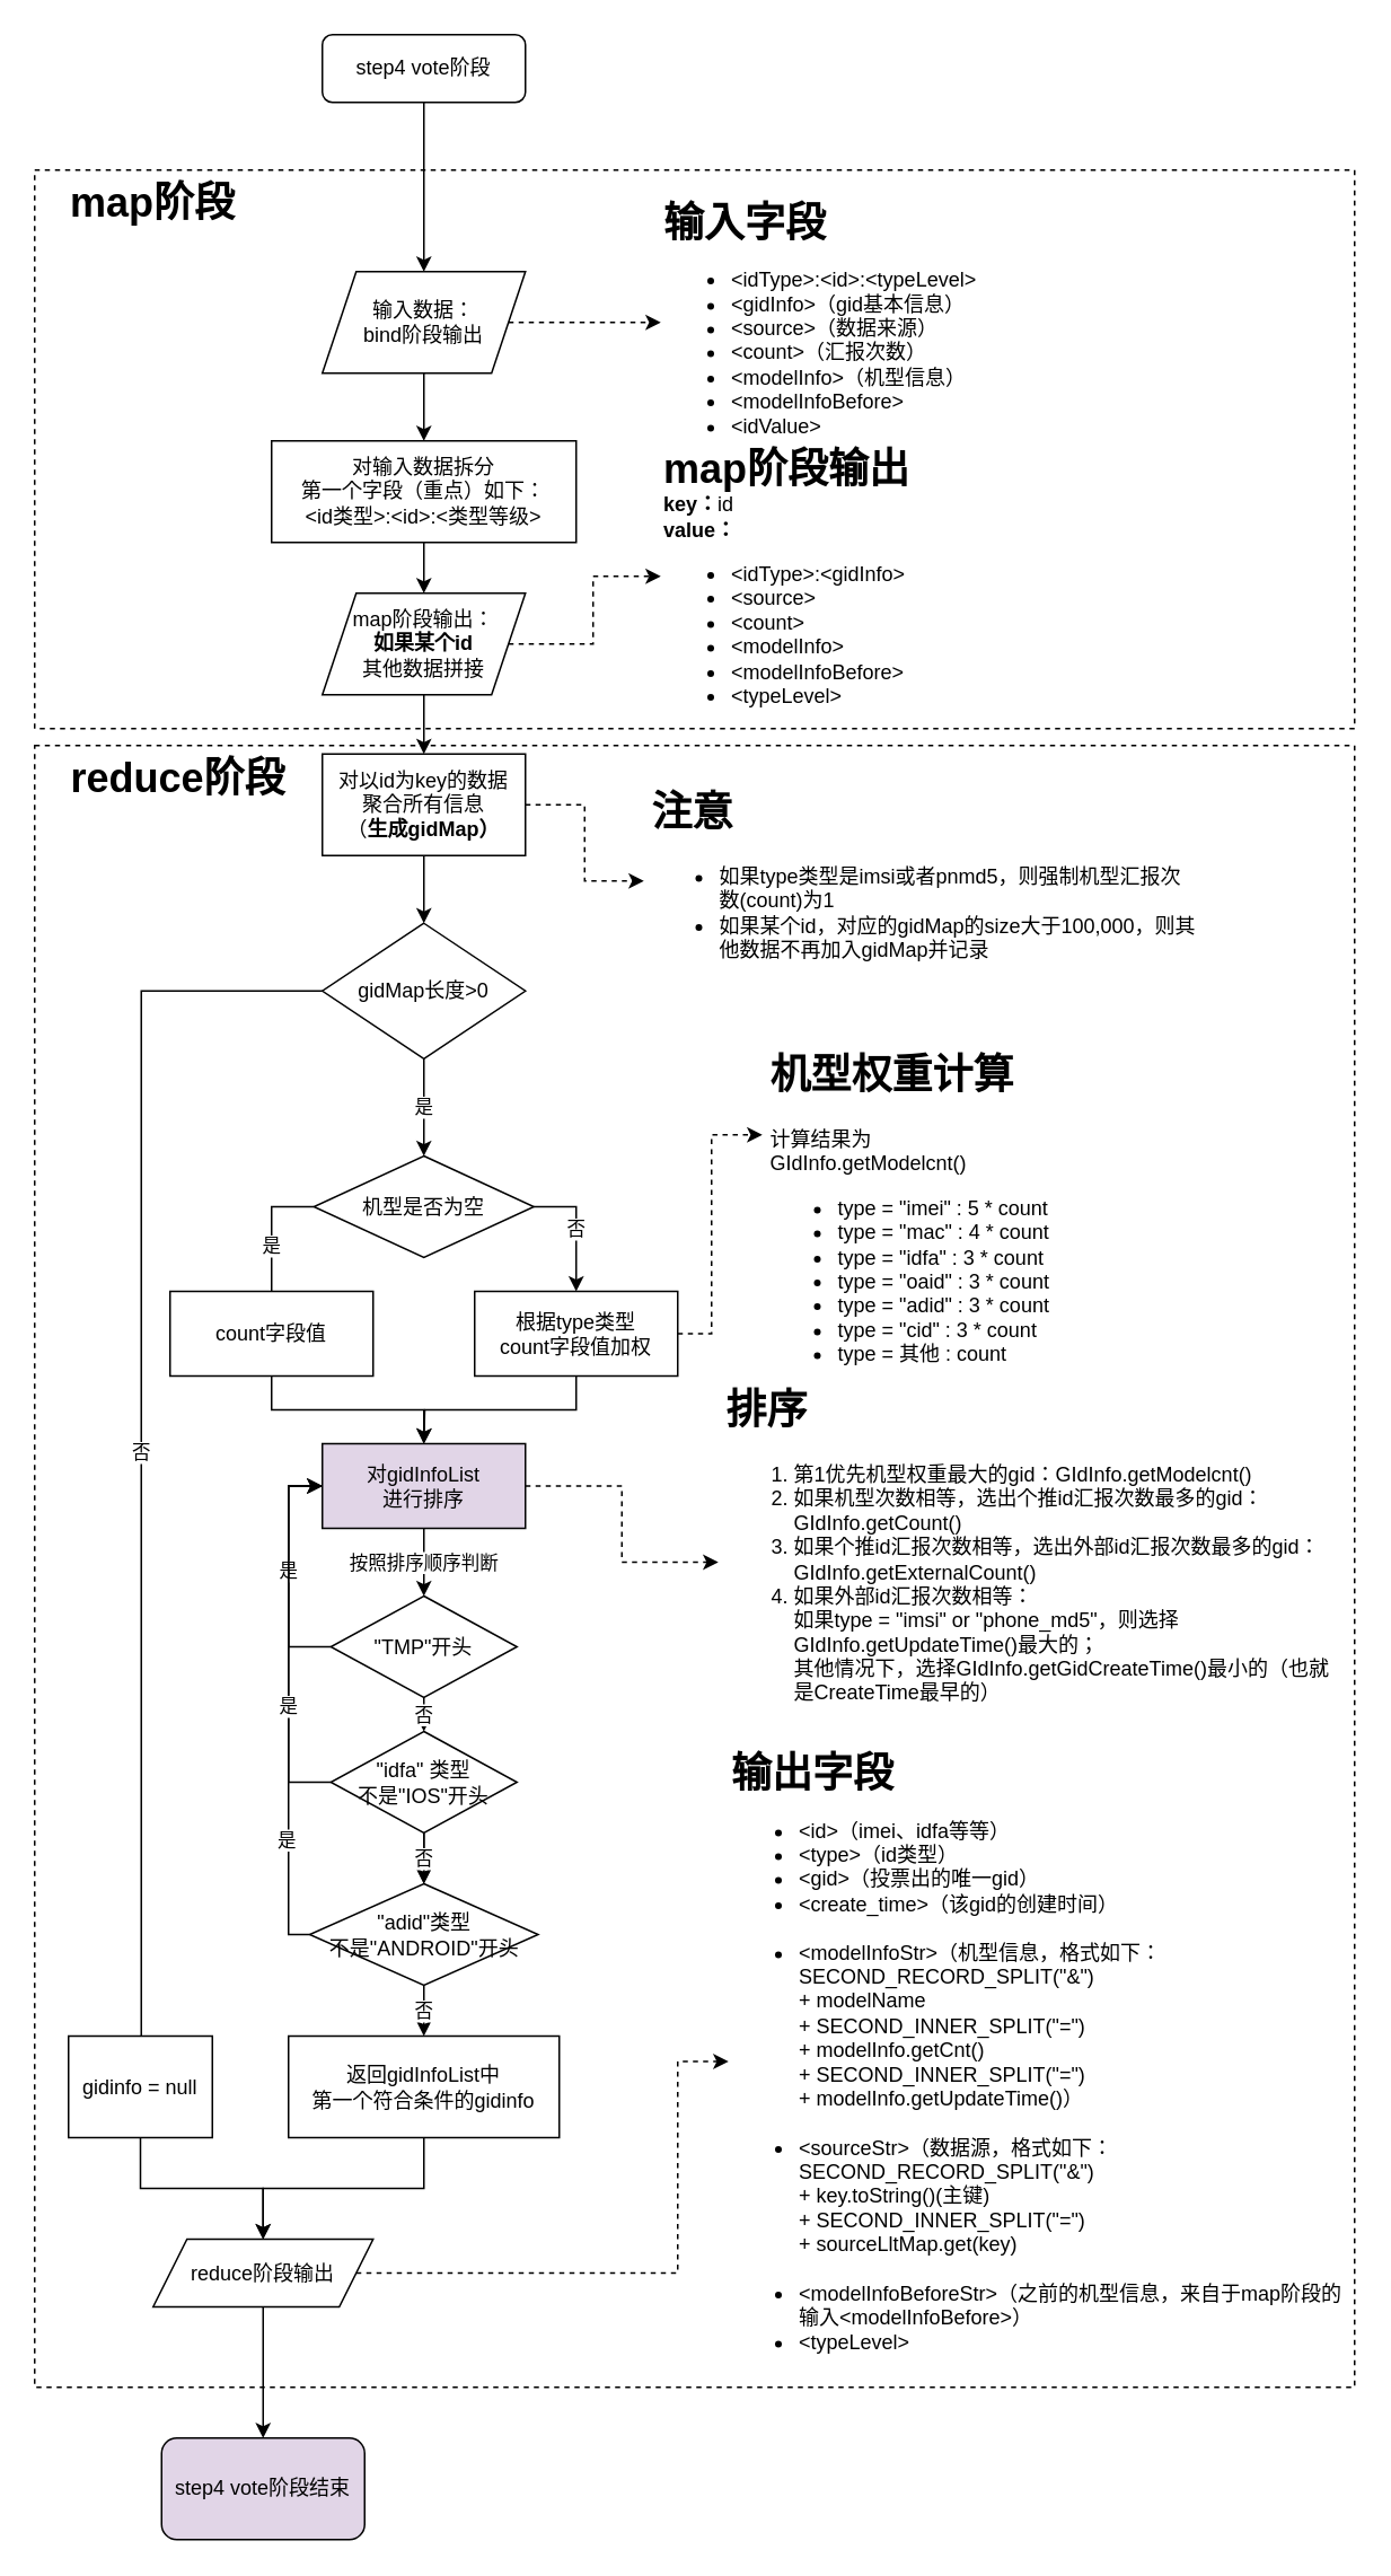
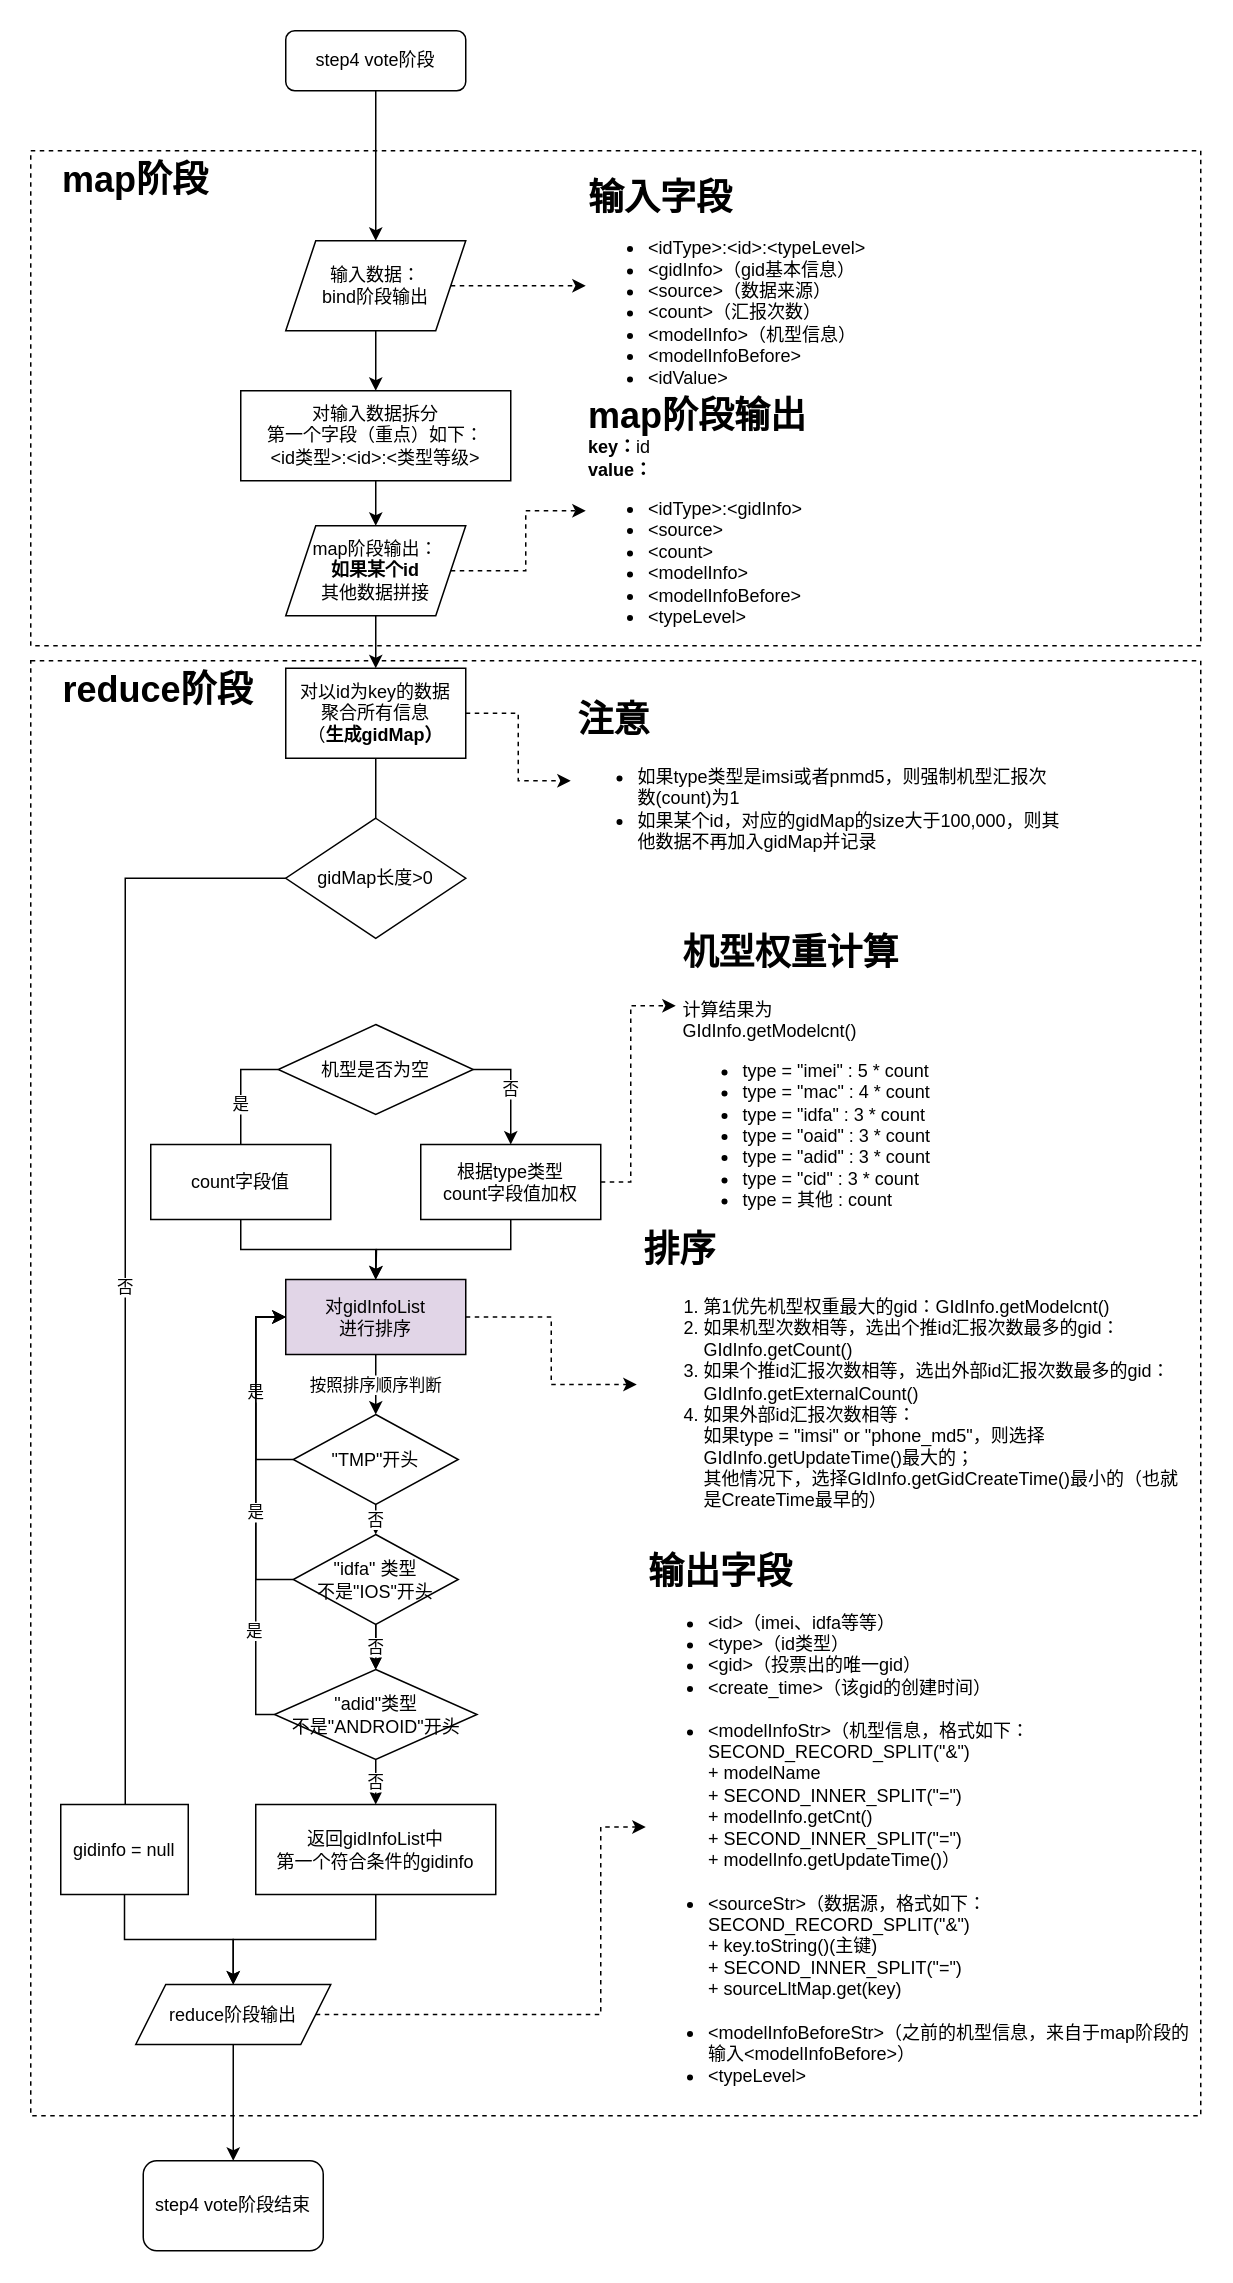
- <mxCell id="14" style="edgeStyle=orthogonalEdgeStyle;rounded=0;orthogonalLoop=1;jettySize=auto;html=1;exitX=0.5;exitY=1;exitDx=0;exitDy=0;entryX=0.5;entryY=0;entryDx=0;entryDy=0;" edge="1" parent="1" source="16" target="19"><mxGeometry relative="1" as="geometry" /></mxCell>
+ <mxCell id="14" style="edgeStyle=orthogonalEdgeStyle;rounded=0;orthogonalLoop=1;jettySize=auto;html=1;exitX=0.5;exitY=1;exitDx=0;exitDy=0;entryX=0.5;entryY=0;entryDx=0;entryDy=0;endArrow=none;" edge="1" parent="1" source="16" target="19"><mxGeometry relative="1" as="geometry" /></mxCell>
- <mxCell id="17" value="是" style="edgeStyle=orthogonalEdgeStyle;rounded=0;orthogonalLoop=1;jettySize=auto;html=1;exitX=0.5;exitY=1;exitDx=0;exitDy=0;entryX=0.5;entryY=0;entryDx=0;entryDy=0;" edge="1" parent="1" source="19" target="50"><mxGeometry relative="1" as="geometry"><mxPoint x="250" y="670" as="targetPoint" /></mxGeometry></mxCell>
- <mxCell id="42" value="step4 vote阶段结束" style="rounded=1;whiteSpace=wrap;html=1;fillColor=#e1d5e7;" vertex="1" parent="1"><mxGeometry x="95" y="1440" width="120" height="60" as="geometry" /></mxCell>
+ <mxCell id="42" value="step4 vote阶段结束" style="rounded=1;whiteSpace=wrap;html=1;" vertex="1" parent="1"><mxGeometry x="95" y="1440" width="120" height="60" as="geometry" /></mxCell>
